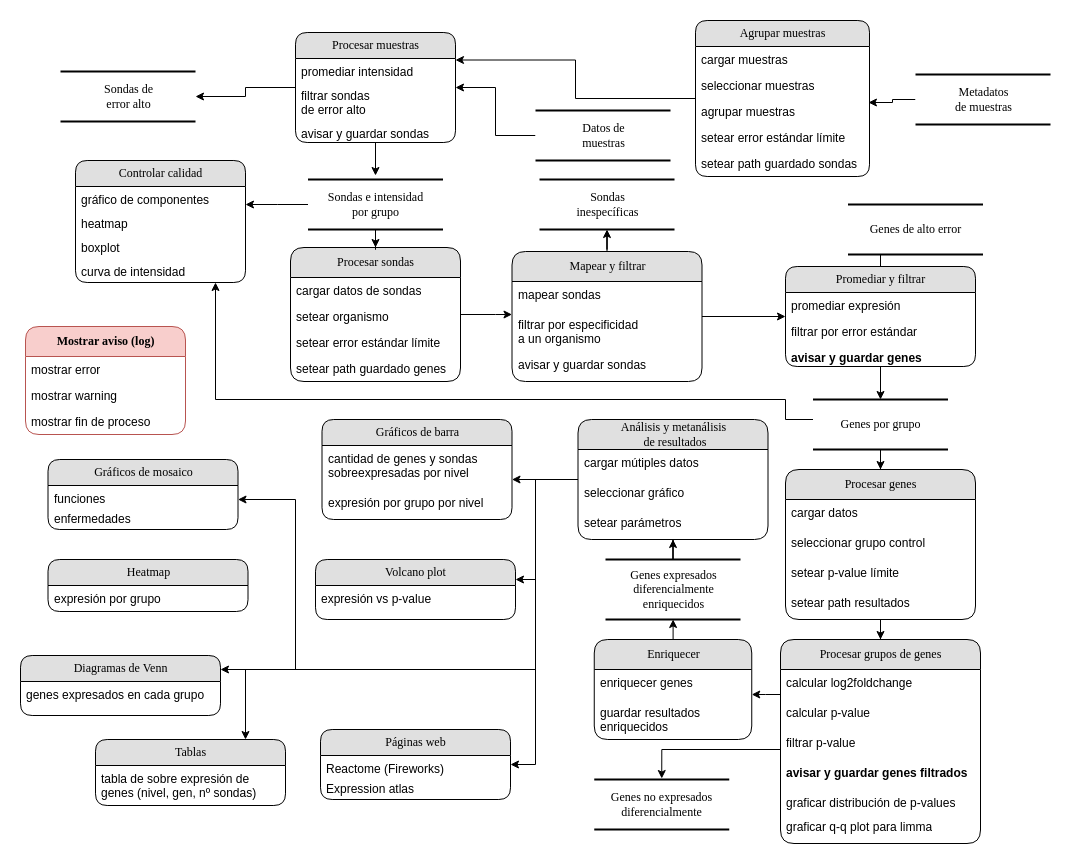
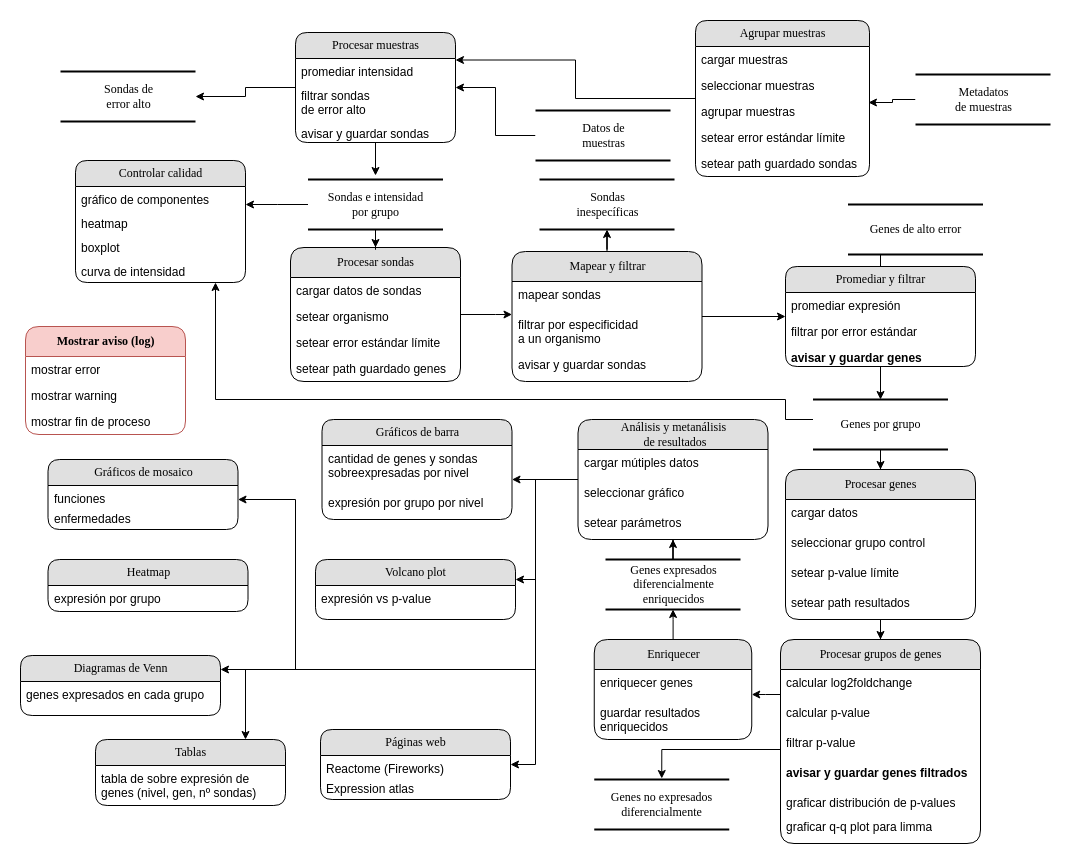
- <mxCell id="92" value="Genes expresados&lt;br&gt;diferencialmente&lt;br&gt;enriquecidos" style="html=1;rounded=0;shadow=0;comic=0;labelBackgroundColor=none;strokeWidth=2;fontFamily=Verdana;fontSize=12;align=center;shape=mxgraph.ios7ui.horLines;" vertex="1" parent="1"><mxGeometry x="605" y="559" width="135" height="60" as="geometry" /></mxCell>
+ <mxCell id="92" value="Genes expresados&lt;br&gt;diferencialmente&lt;br&gt;enriquecidos" style="html=1;rounded=0;shadow=0;comic=0;labelBackgroundColor=none;strokeWidth=2;fontFamily=Verdana;fontSize=12;align=center;shape=mxgraph.ios7ui.horLines;" vertex="1" parent="1"><mxGeometry x="605" y="559" width="135" height="50" as="geometry" /></mxCell>
